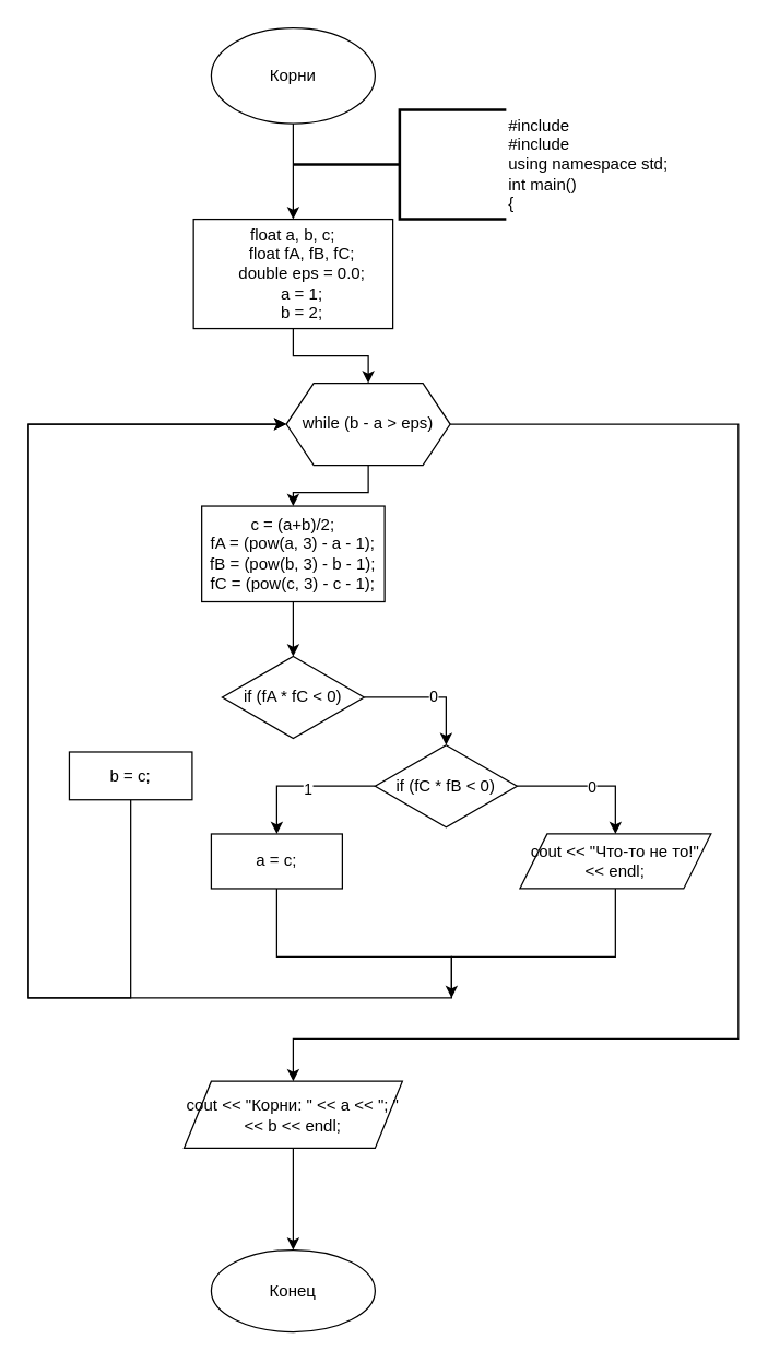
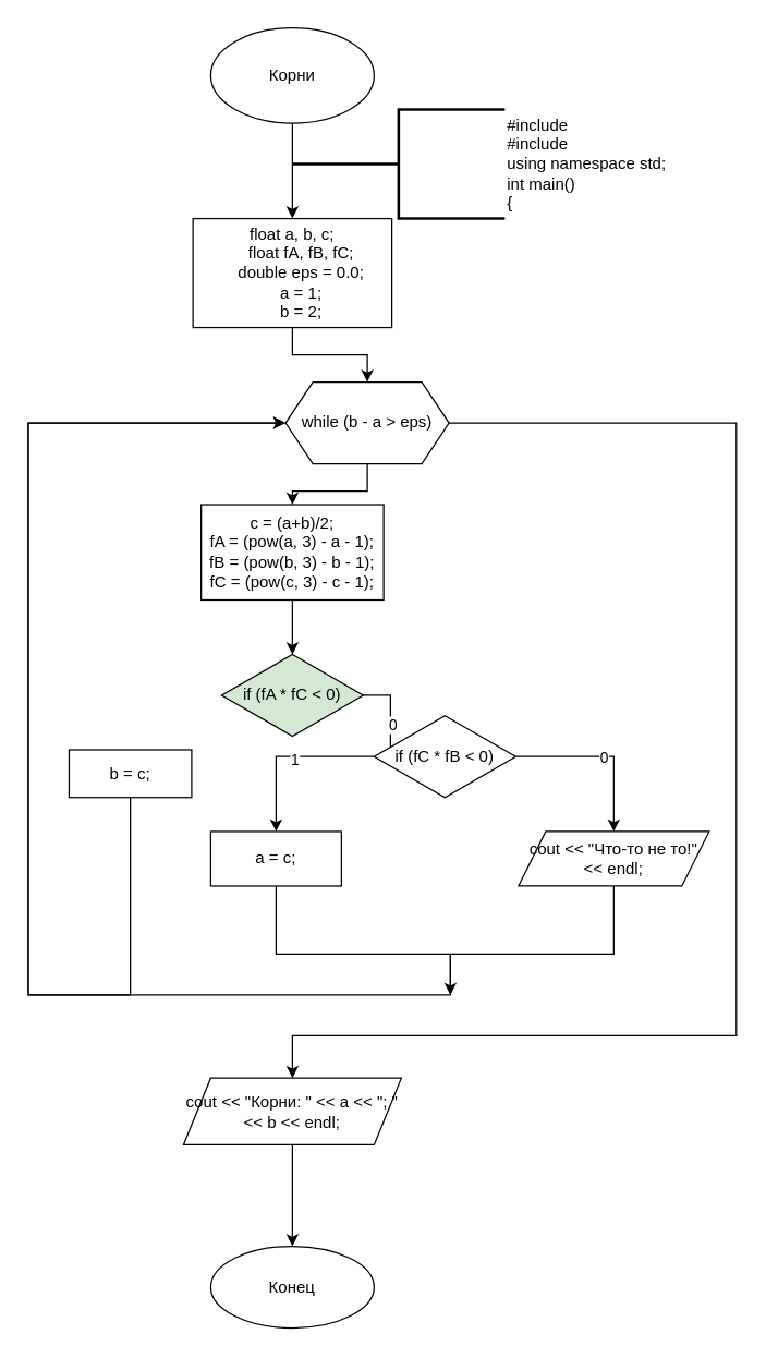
- <mxCell id="13" value="if (fA * fC &lt; 0)" style="rhombus;whiteSpace=wrap;html=1;" vertex="1" parent="1"><mxGeometry x="162" y="480" width="104" height="60" as="geometry" /></mxCell>
+ <mxCell id="13" value="if (fA * fC &lt; 0)" style="rhombus;whiteSpace=wrap;html=1;fillColor=#d5e8d4;" vertex="1" parent="1"><mxGeometry x="162" y="480" width="104" height="60" as="geometry" /></mxCell>
- <mxCell id="20" value="if (fC * fB &lt; 0)" style="rhombus;whiteSpace=wrap;html=1;" vertex="1" parent="1"><mxGeometry x="274" y="545" width="104" height="60" as="geometry" /></mxCell>
+ <mxCell id="20" value="if (fC * fB &lt; 0)" style="rhombus;whiteSpace=wrap;html=1;" vertex="1" parent="1"><mxGeometry x="274" y="525" width="104" height="60" as="geometry" /></mxCell>
